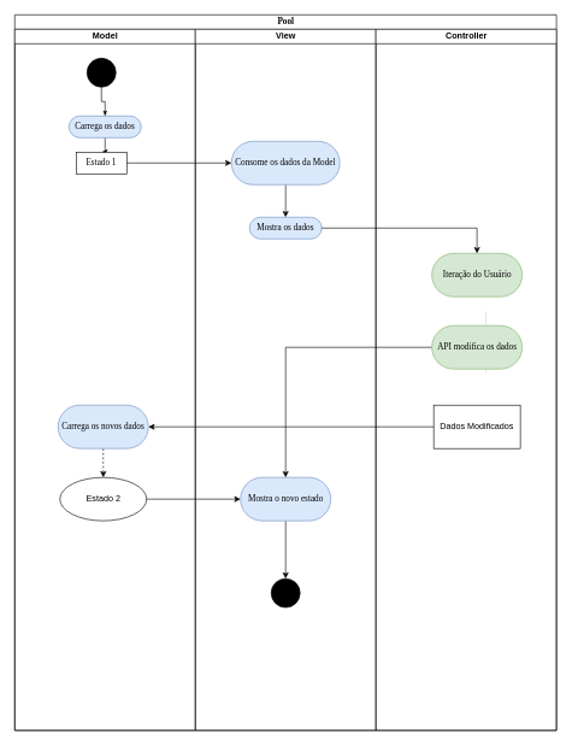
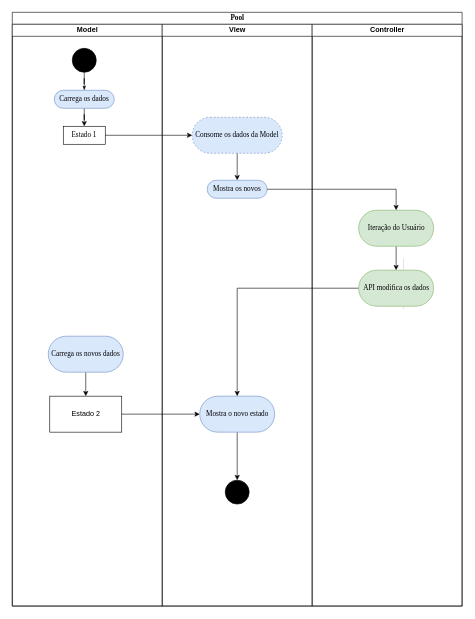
- <mxCell id="6" value="Carrega os dados" style="rounded=1;whiteSpace=wrap;html=1;shadow=0;comic=0;labelBackgroundColor=none;strokeWidth=1;fontFamily=Verdana;fontSize=12;align=center;arcSize=50;fillColor=#dae8fc;strokeColor=#6c8ebf;" parent="3" vertex="1"><mxGeometry x="75" y="120" width="100" height="30" as="geometry" /></mxCell>
+ <mxCell id="6" value="Carrega os dados" style="rounded=1;whiteSpace=wrap;html=1;shadow=0;comic=0;labelBackgroundColor=none;strokeWidth=1;fontFamily=Verdana;fontSize=12;align=center;arcSize=50;fillColor=#dae8fc;strokeColor=#6c8ebf;" parent="3" vertex="1"><mxGeometry x="70" y="110" width="100" height="30" as="geometry" /></mxCell>
- <mxCell id="14" value="Consome os dados da Model" style="rounded=1;whiteSpace=wrap;html=1;shadow=0;comic=0;labelBackgroundColor=none;strokeWidth=1;fontFamily=Verdana;fontSize=12;align=center;arcSize=50;fillColor=#dae8fc;strokeColor=#6c8ebf;" parent="12" vertex="1"><mxGeometry x="50" y="155" width="150" height="60" as="geometry" /></mxCell>
+ <mxCell id="14" value="Consome os dados da Model" style="rounded=1;whiteSpace=wrap;html=1;shadow=0;comic=0;labelBackgroundColor=none;strokeWidth=1;fontFamily=Verdana;fontSize=12;align=center;arcSize=50;fillColor=#dae8fc;strokeColor=#6c8ebf;dashed=1;" parent="12" vertex="1"><mxGeometry x="50" y="155" width="150" height="60" as="geometry" /></mxCell>
- <mxCell id="15" value="Mostra os dados" style="rounded=1;whiteSpace=wrap;html=1;shadow=0;comic=0;labelBackgroundColor=none;strokeWidth=1;fontFamily=Verdana;fontSize=12;align=center;arcSize=50;fillColor=#dae8fc;strokeColor=#6c8ebf;" vertex="1" parent="12"><mxGeometry x="75" y="260" width="100" height="30" as="geometry" /></mxCell>
+ <mxCell id="15" value="Mostra os novos" style="rounded=1;whiteSpace=wrap;html=1;shadow=0;comic=0;labelBackgroundColor=none;strokeWidth=1;fontFamily=Verdana;fontSize=12;align=center;arcSize=50;fillColor=#dae8fc;strokeColor=#6c8ebf;" vertex="1" parent="12"><mxGeometry x="75" y="260" width="100" height="30" as="geometry" /></mxCell>
+ <mxCell id="22" value="" style="edgeStyle=orthogonalEdgeStyle;rounded=0;orthogonalLoop=1;jettySize=auto;html=1;labelBackgroundColor=default;strokeColor=default;strokeWidth=1;endSize=6;" edge="1" parent="19" source="23" target="25"><mxGeometry relative="1" as="geometry" /></mxCell>
- <mxCell id="29" style="edgeStyle=orthogonalEdgeStyle;rounded=0;orthogonalLoop=1;jettySize=auto;html=1;entryX=1;entryY=0.5;entryDx=0;entryDy=0;labelBackgroundColor=default;strokeColor=default;strokeWidth=1;endSize=6;" edge="1" parent="2" source="26" target="10"><mxGeometry relative="1" as="geometry" /></mxCell>
- <mxCell id="26" value="Dados Modificados" style="rounded=0;whiteSpace=wrap;html=1;fillColor=#FFFFFF;" vertex="1" parent="19"><mxGeometry x="80" y="520" width="120" height="60" as="geometry" /></mxCell>
- <mxCell id="9" style="edgeStyle=orthogonalEdgeStyle;rounded=0;orthogonalLoop=1;jettySize=auto;html=1;labelBackgroundColor=default;strokeColor=default;strokeWidth=1;endSize=6;dashed=1;" edge="1" parent="3" source="10" target="11"><mxGeometry relative="1" as="geometry" /></mxCell>
+ <mxCell id="9" style="edgeStyle=orthogonalEdgeStyle;rounded=0;orthogonalLoop=1;jettySize=auto;html=1;labelBackgroundColor=default;strokeColor=default;strokeWidth=1;endSize=6;" edge="1" parent="3" source="10" target="11"><mxGeometry relative="1" as="geometry" /></mxCell>
- <mxCell id="11" value="Estado 2" style="ellipse;whiteSpace=wrap;html=1;fillColor=#FFFFFF;" vertex="1" parent="3"><mxGeometry x="62.5" y="620" width="120" height="60" as="geometry" /></mxCell>
+ <mxCell id="11" value="Estado 2" style="rounded=0;whiteSpace=wrap;html=1;fillColor=#FFFFFF;" vertex="1" parent="3"><mxGeometry x="62.5" y="620" width="120" height="60" as="geometry" /></mxCell>
